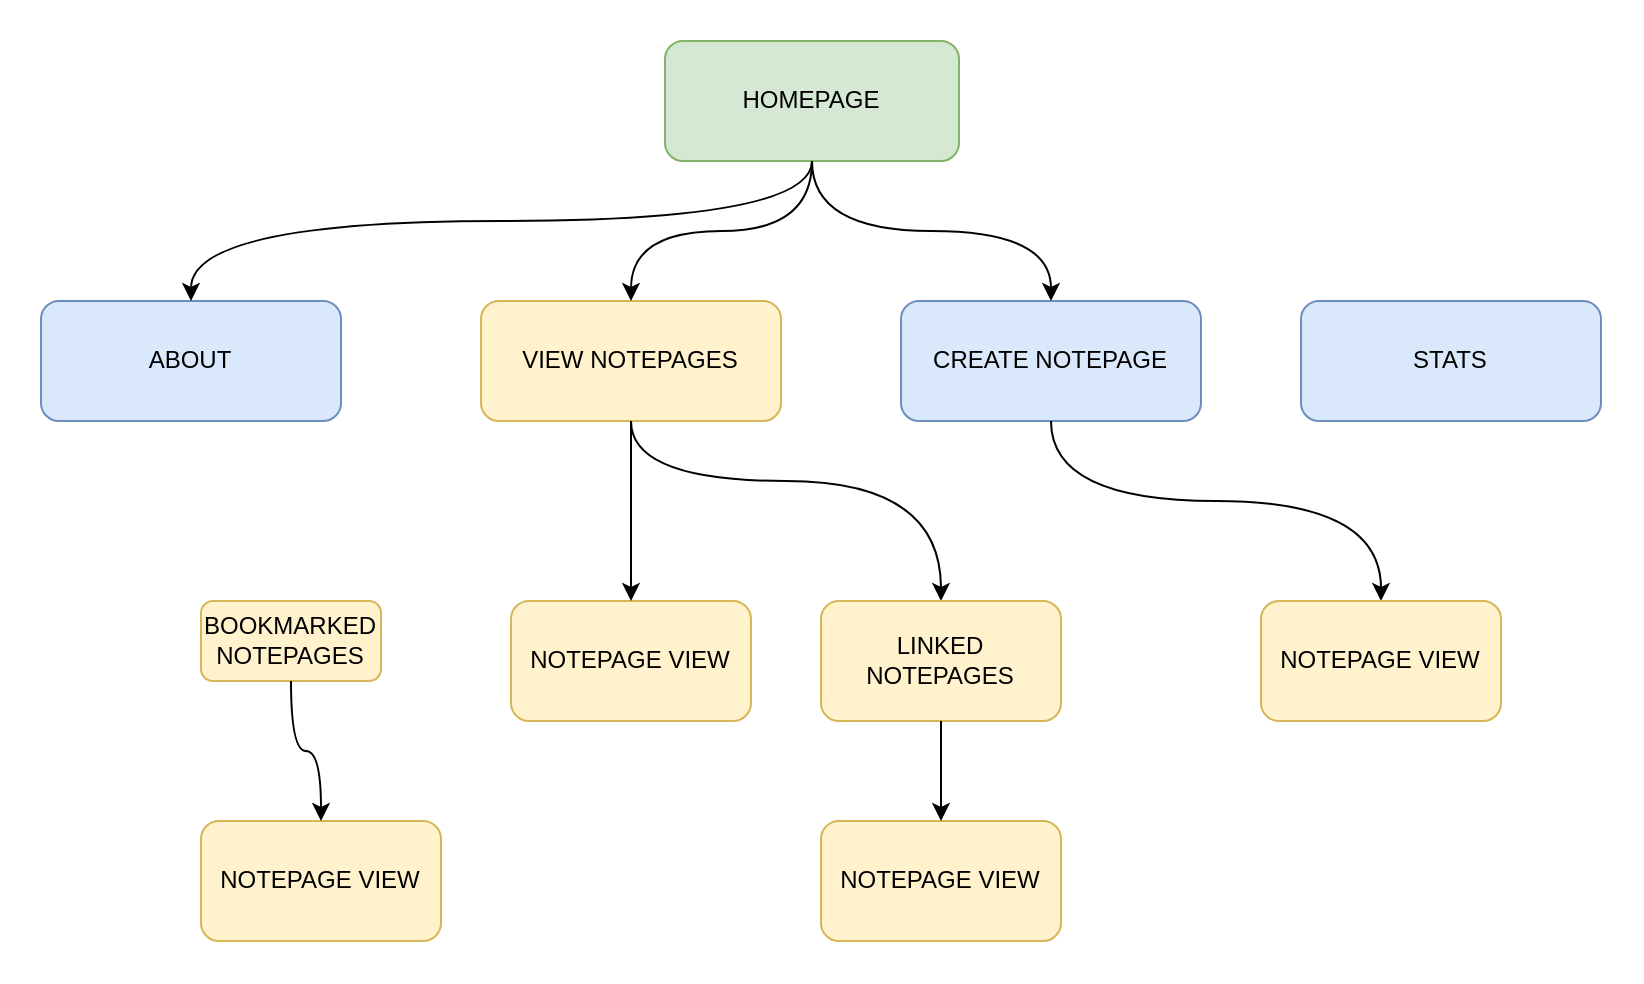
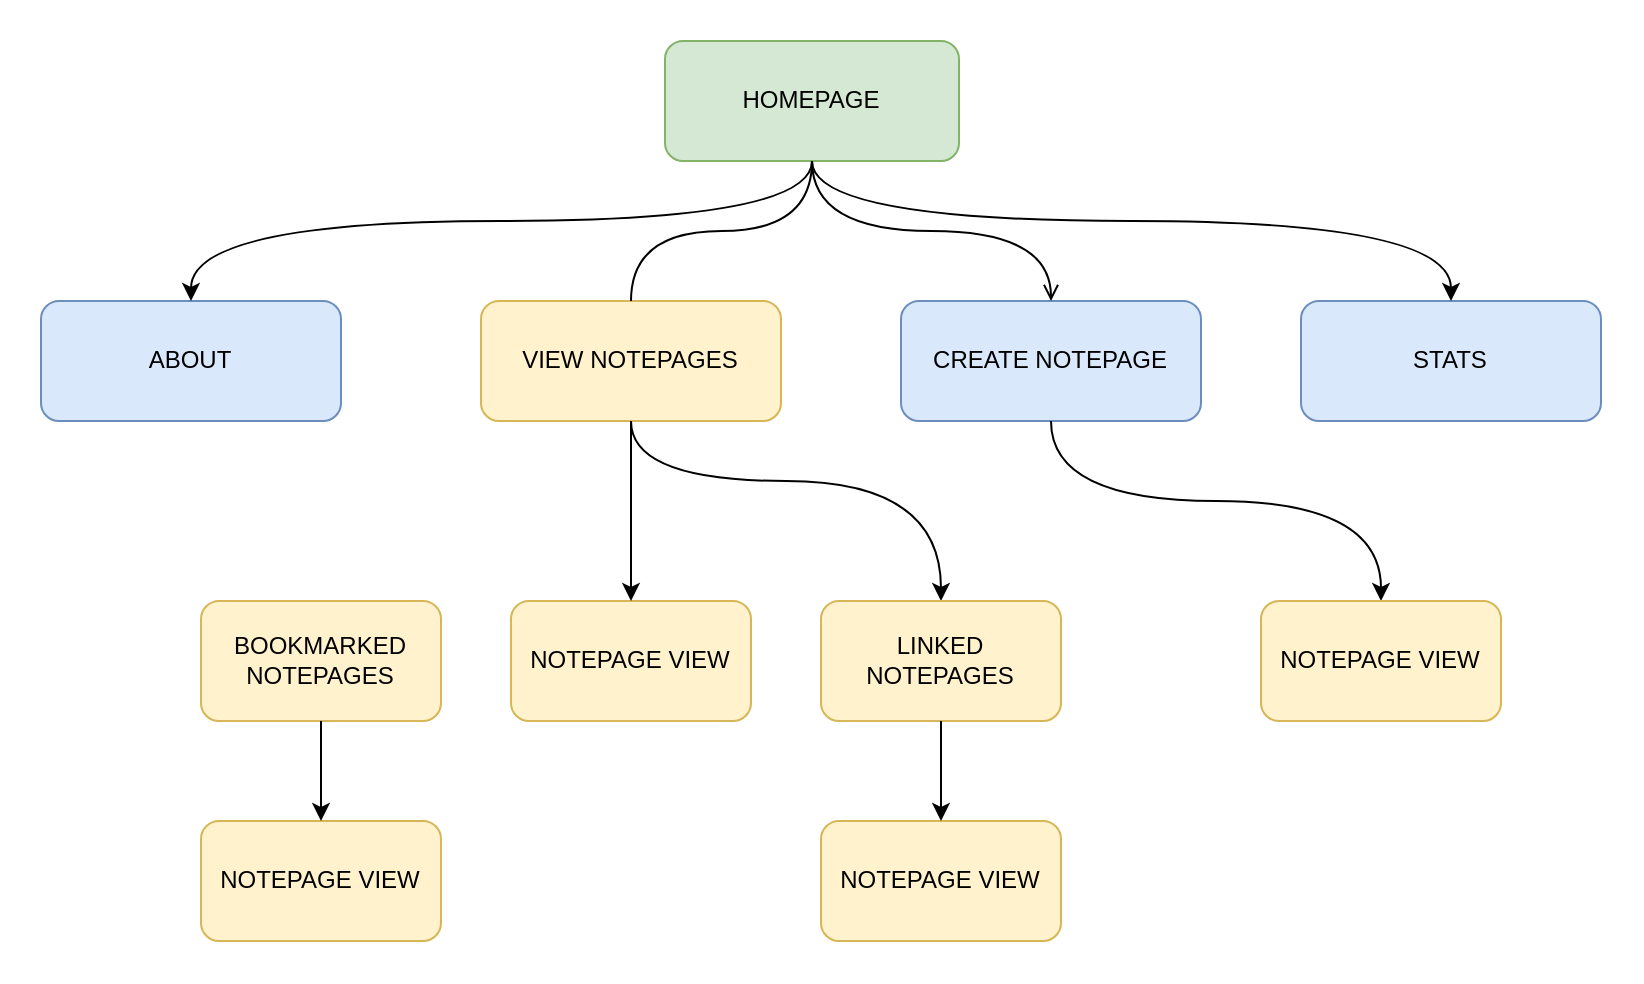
+ <mxCell id="10" value="" style="endArrow=classic;html=1;rounded=0;edgeStyle=orthogonalEdgeStyle;curved=1;" edge="1" parent="1" source="2" target="6"><mxGeometry width="50" height="50" relative="1" as="geometry"><mxPoint x="660" y="90" as="sourcePoint" /><mxPoint x="710" y="40" as="targetPoint" /><Array as="points"><mxPoint x="406" y="110" /><mxPoint x="725" y="110" /></Array></mxGeometry></mxCell>
- <mxCell id="9" value="" style="endArrow=classic;html=1;rounded=0;edgeStyle=orthogonalEdgeStyle;curved=1;" edge="1" parent="1" source="2" target="5"><mxGeometry width="50" height="50" relative="1" as="geometry"><mxPoint x="600" y="120" as="sourcePoint" /><mxPoint x="650" y="70" as="targetPoint" /></mxGeometry></mxCell>
+ <mxCell id="9" value="" style="endArrow=open;html=1;rounded=0;edgeStyle=orthogonalEdgeStyle;curved=1;" edge="1" parent="1" source="2" target="5"><mxGeometry width="50" height="50" relative="1" as="geometry"><mxPoint x="600" y="120" as="sourcePoint" /><mxPoint x="650" y="70" as="targetPoint" /></mxGeometry></mxCell>
- <mxCell id="8" value="" style="endArrow=classic;html=1;rounded=0;edgeStyle=orthogonalEdgeStyle;curved=1;" edge="1" parent="1" source="2" target="4"><mxGeometry width="50" height="50" relative="1" as="geometry"><mxPoint x="450" y="240" as="sourcePoint" /><mxPoint x="500" y="190" as="targetPoint" /></mxGeometry></mxCell>
+ <mxCell id="8" value="" style="endArrow=none;html=1;rounded=0;edgeStyle=orthogonalEdgeStyle;curved=1;" edge="1" parent="1" source="2" target="4"><mxGeometry width="50" height="50" relative="1" as="geometry"><mxPoint x="450" y="240" as="sourcePoint" /><mxPoint x="500" y="190" as="targetPoint" /></mxGeometry></mxCell>
- <mxCell id="13" value="BOOKMARKED NOTEPAGES" style="rounded=1;whiteSpace=wrap;html=1;fillColor=#fff2cc;strokeColor=#d6b656;" vertex="1" parent="1"><mxGeometry x="100" y="300" width="90" height="40" as="geometry" /></mxCell>
+ <mxCell id="13" value="BOOKMARKED NOTEPAGES" style="rounded=1;whiteSpace=wrap;html=1;fillColor=#fff2cc;strokeColor=#d6b656;" vertex="1" parent="1"><mxGeometry x="100" y="300" width="120" height="60" as="geometry" /></mxCell>
